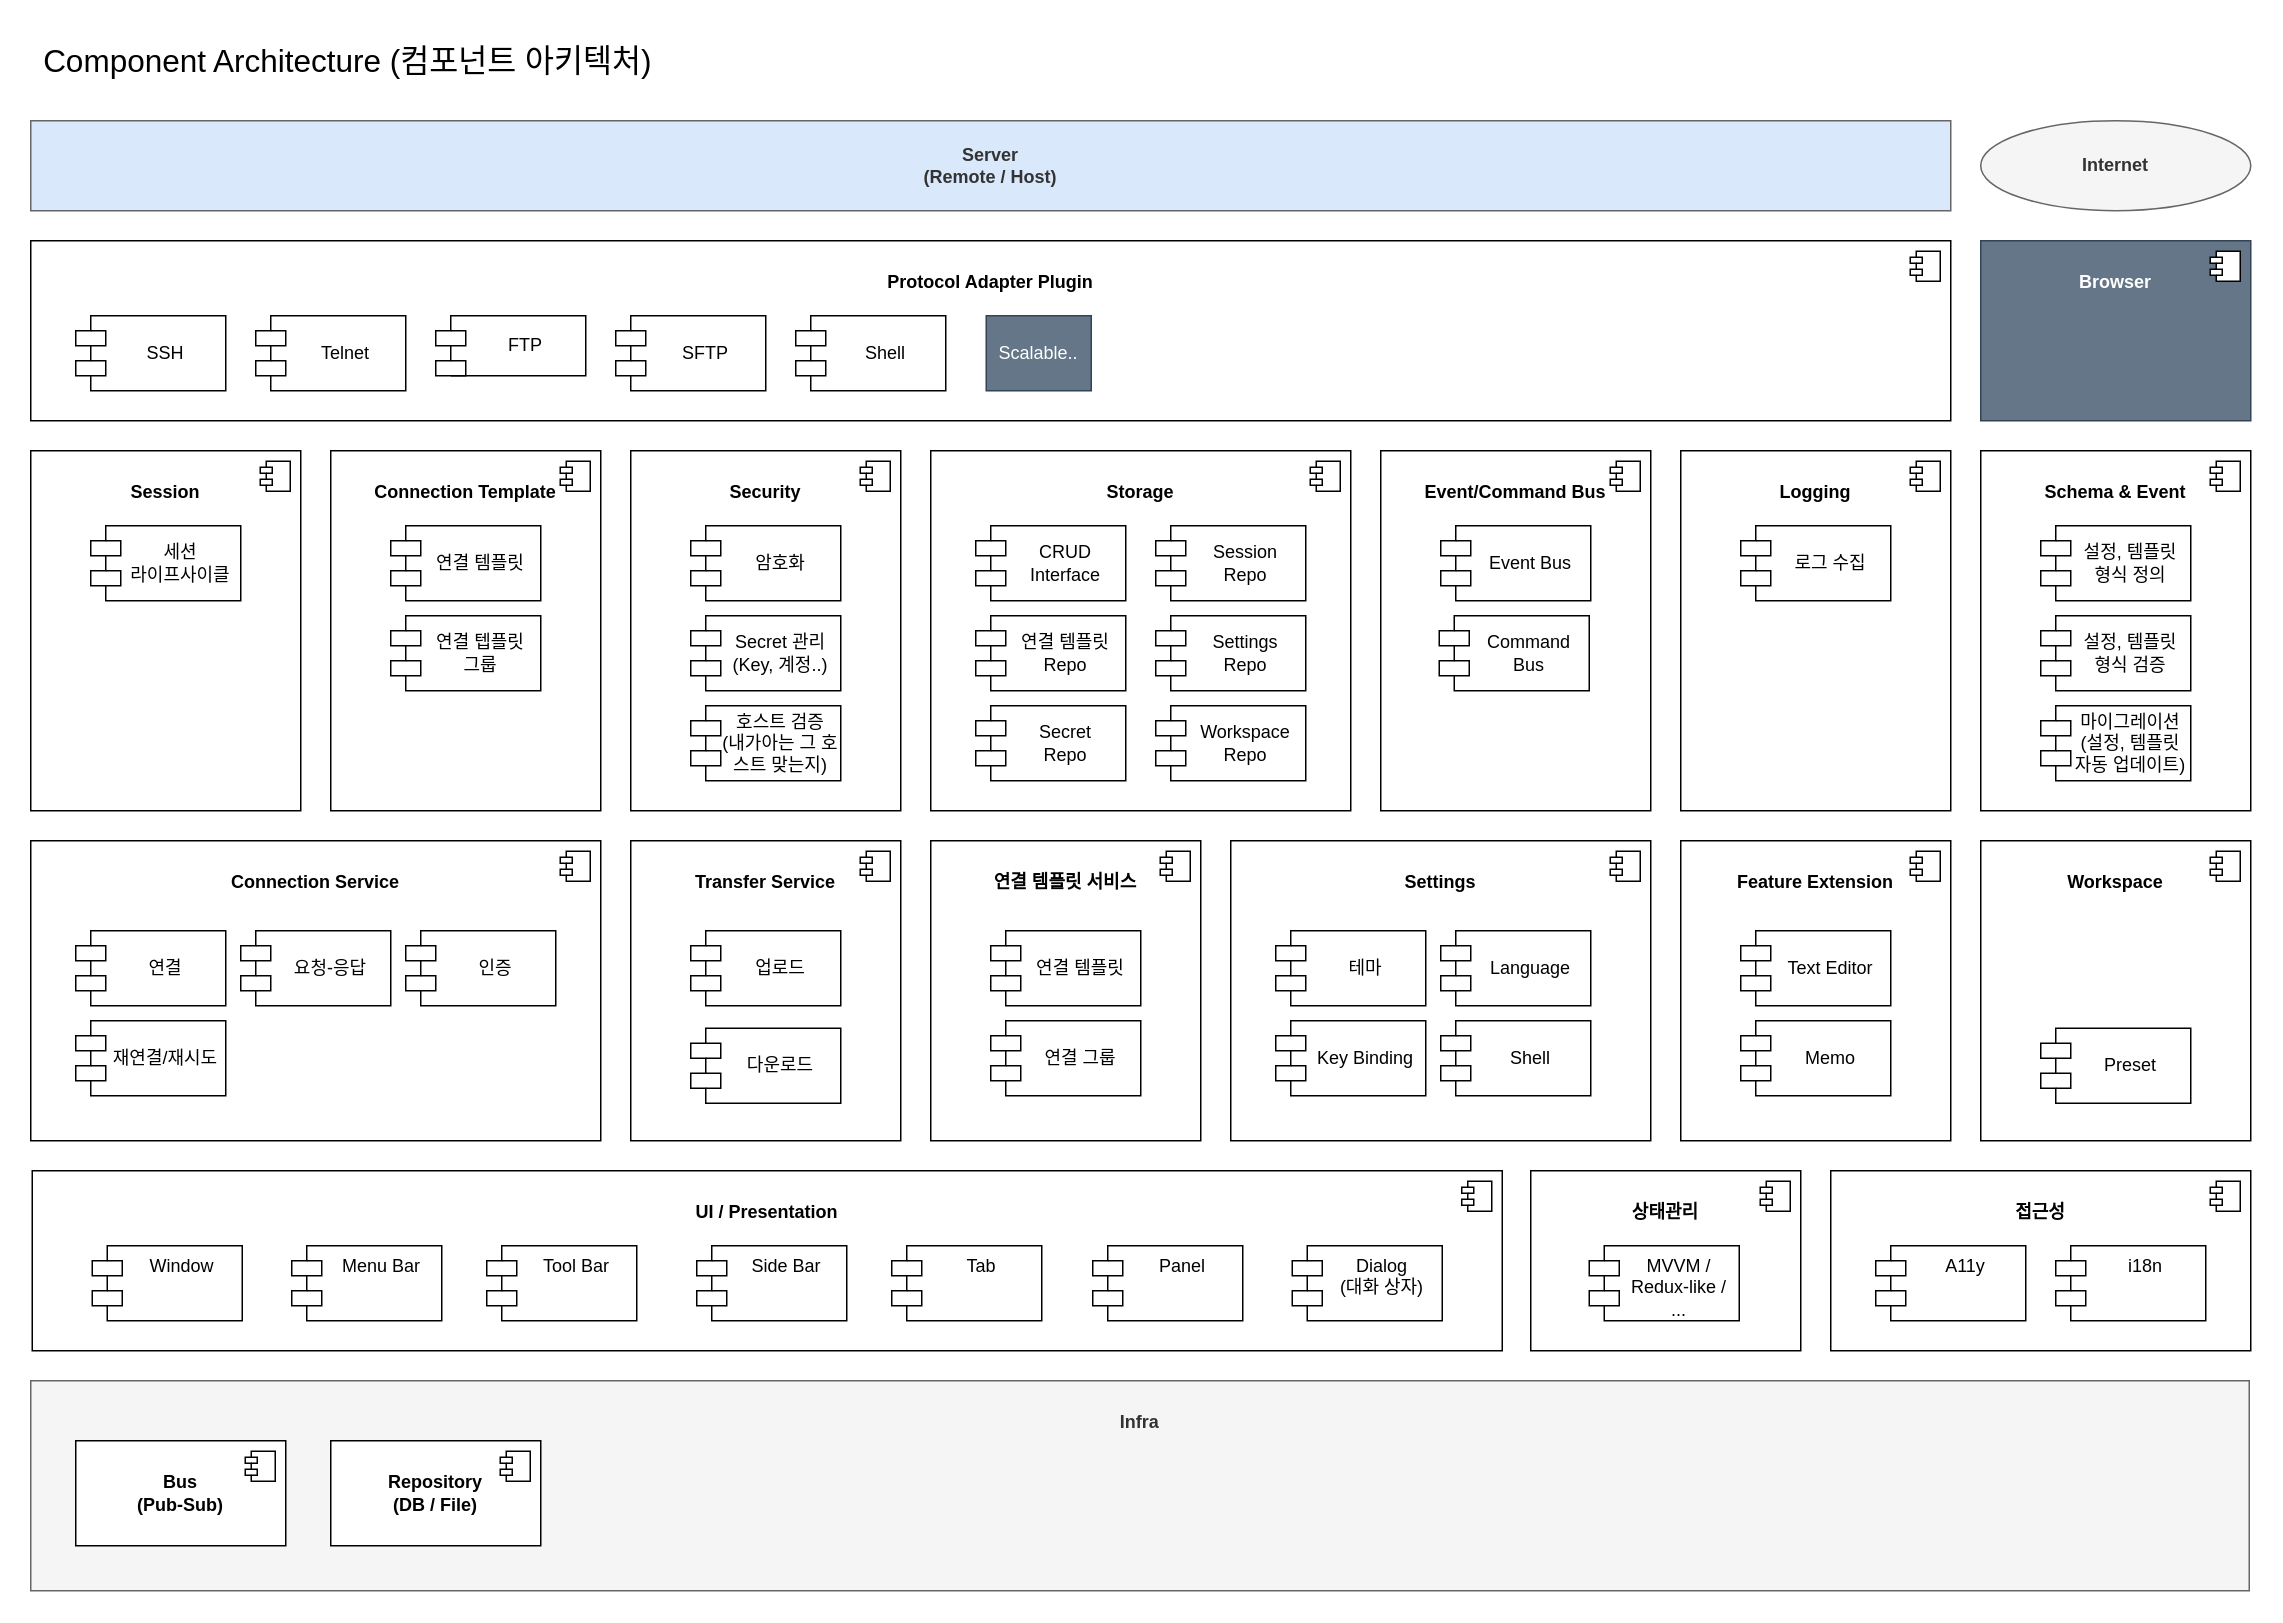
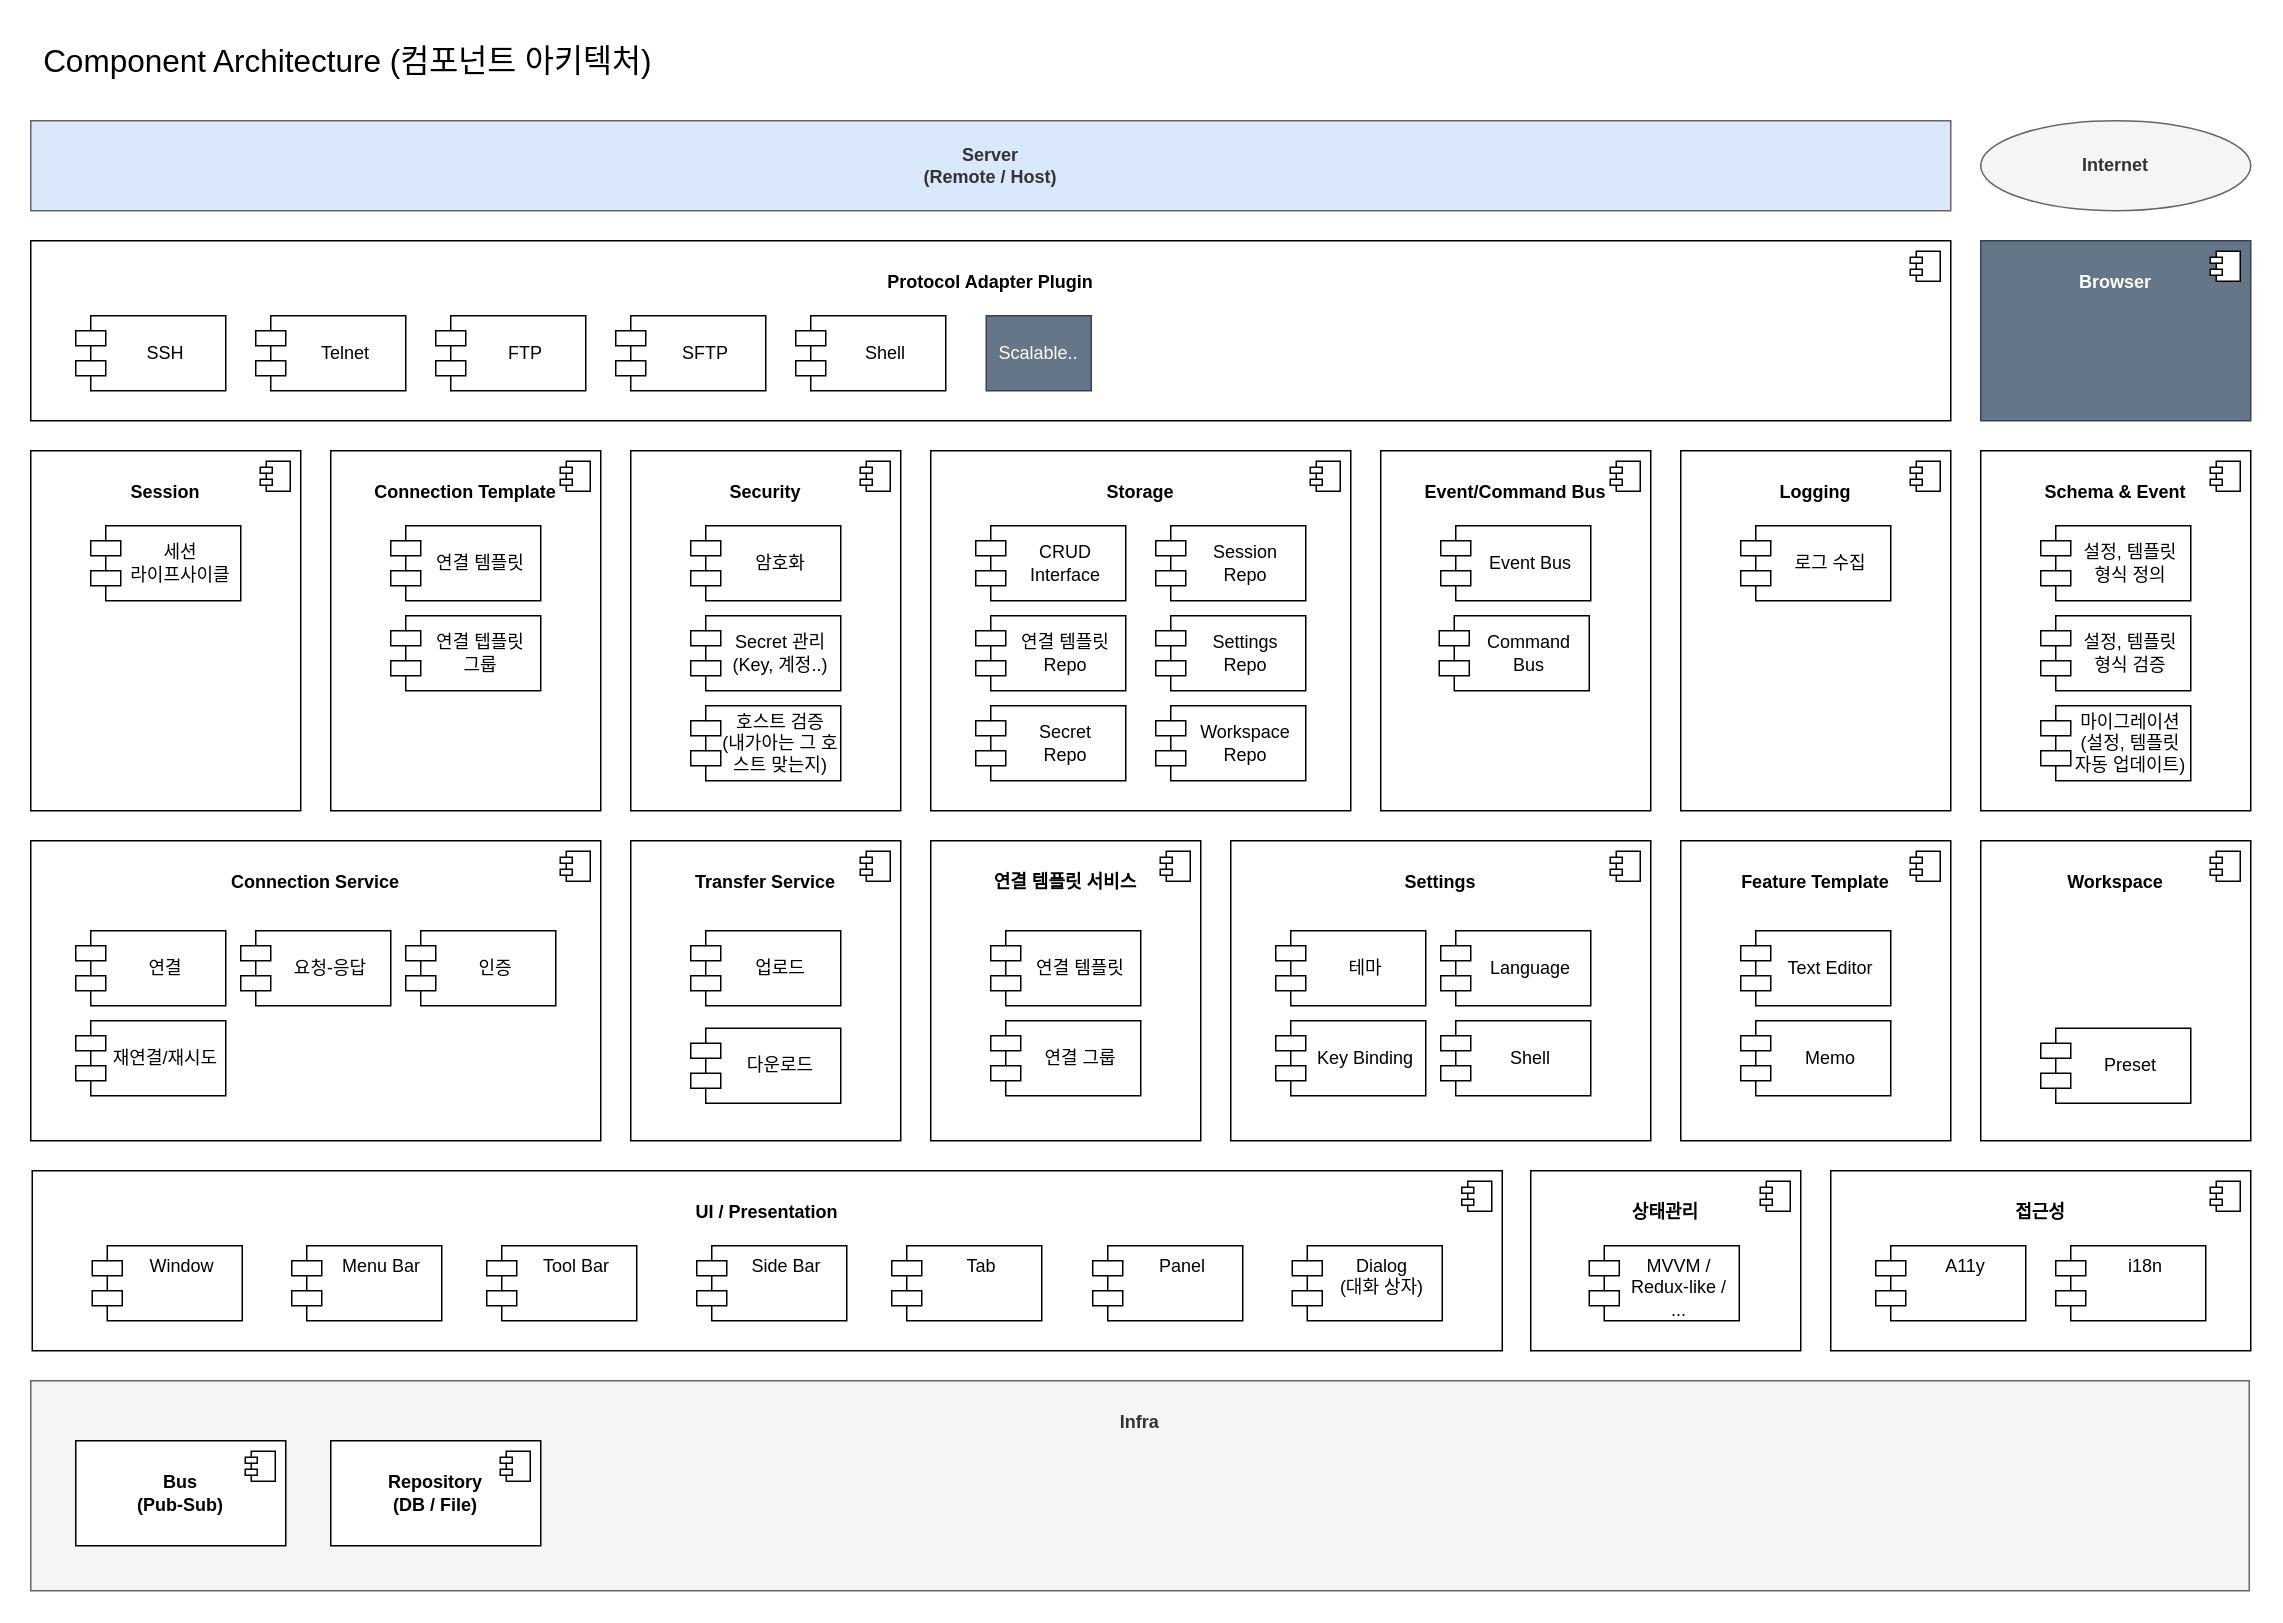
- <mxCell id="17" value="FTP" style="shape=module;align=center;spacingLeft=20;align=center;verticalAlign=middle;whiteSpace=wrap;html=1;" parent="1" vertex="1"><mxGeometry x="290" y="210" width="100" height="40" as="geometry" /></mxCell>
+ <mxCell id="17" value="FTP" style="shape=module;align=center;spacingLeft=20;align=center;verticalAlign=middle;whiteSpace=wrap;html=1;" parent="1" vertex="1"><mxGeometry x="290" y="210" width="100" height="50" as="geometry" /></mxCell>
- <mxCell id="28" value="&lt;div&gt;&lt;b&gt;&lt;br&gt;&lt;/b&gt;&lt;/div&gt;&lt;b&gt;Feature Extension&lt;/b&gt;" style="html=1;dropTarget=0;whiteSpace=wrap;verticalAlign=top;" parent="1" vertex="1"><mxGeometry x="1120" y="560" width="180" height="200" as="geometry" /></mxCell>
+ <mxCell id="28" value="&lt;div&gt;&lt;b&gt;&lt;br&gt;&lt;/b&gt;&lt;/div&gt;&lt;b&gt;Feature Template&lt;/b&gt;" style="html=1;dropTarget=0;whiteSpace=wrap;verticalAlign=top;" parent="1" vertex="1"><mxGeometry x="1120" y="560" width="180" height="200" as="geometry" /></mxCell>
